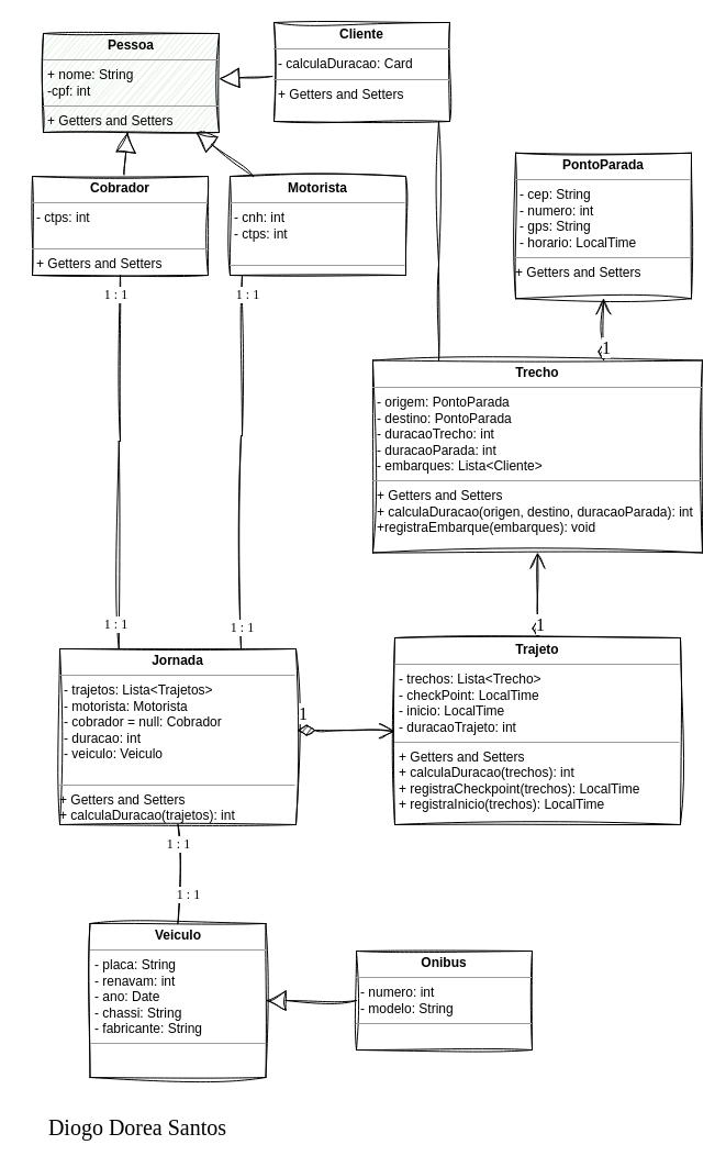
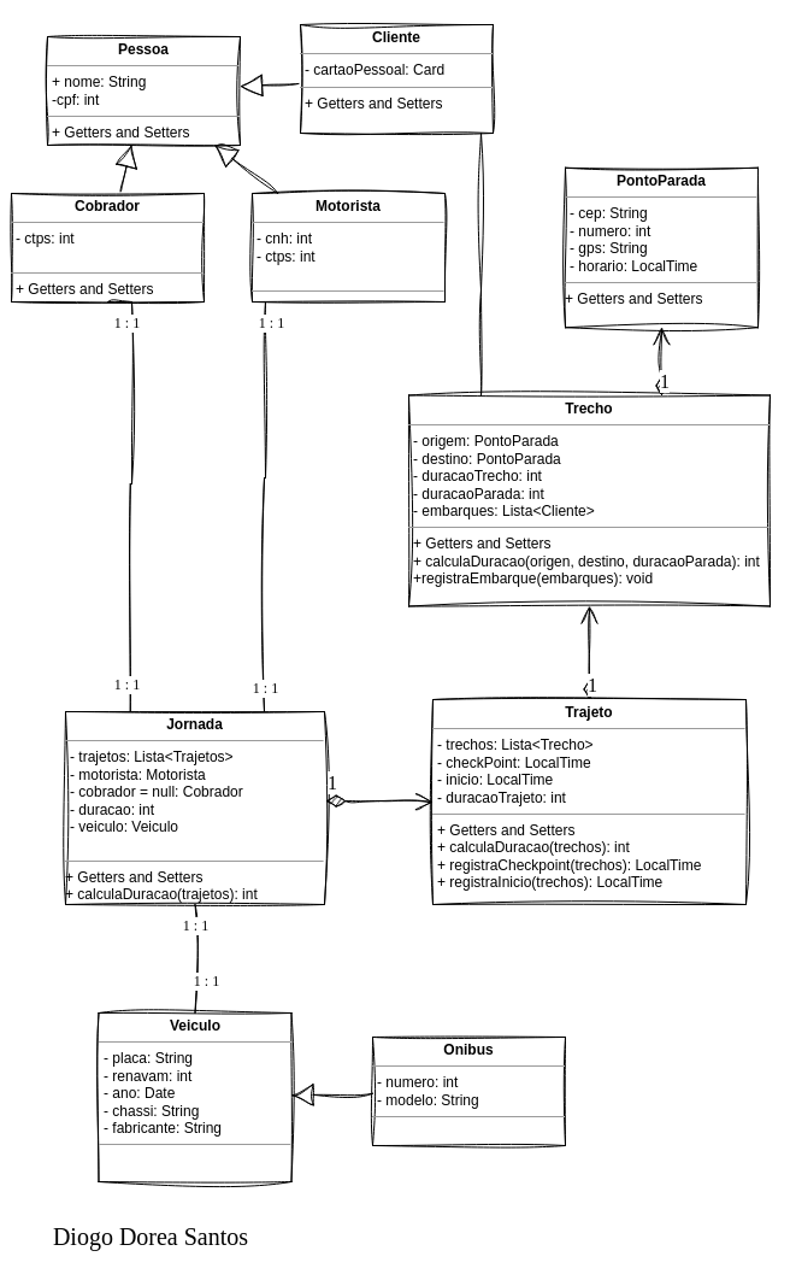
- <mxCell id="6" value="&lt;p style=&quot;margin:0px;margin-top:4px;text-align:center;&quot;&gt;&lt;b&gt;Cliente&lt;/b&gt;&lt;/p&gt;&lt;hr size=&quot;1&quot;&gt;&lt;p style=&quot;margin:0px;margin-left:4px;&quot;&gt;- calculaDuracao: Card&lt;/p&gt;&lt;hr size=&quot;1&quot;&gt;&lt;p style=&quot;margin:0px;margin-left:4px;&quot;&gt;+ Getters and Setters&lt;/p&gt;" style="verticalAlign=top;align=left;overflow=fill;fontSize=12;fontFamily=Helvetica;html=1;whiteSpace=wrap;sketch=1;hachureGap=4;jiggle=2;curveFitting=1;fontSource=https%3A%2F%2Ffonts.googleapis.com%2Fcss%3Ffamily%3DArchitects%2BDaughter;" vertex="1" parent="1"><mxGeometry x="249" y="20" width="160" height="90" as="geometry" /></mxCell>
+ <mxCell id="6" value="&lt;p style=&quot;margin:0px;margin-top:4px;text-align:center;&quot;&gt;&lt;b&gt;Cliente&lt;/b&gt;&lt;/p&gt;&lt;hr size=&quot;1&quot;&gt;&lt;p style=&quot;margin:0px;margin-left:4px;&quot;&gt;- cartaoPessoal: Card&lt;/p&gt;&lt;hr size=&quot;1&quot;&gt;&lt;p style=&quot;margin:0px;margin-left:4px;&quot;&gt;+ Getters and Setters&lt;/p&gt;" style="verticalAlign=top;align=left;overflow=fill;fontSize=12;fontFamily=Helvetica;html=1;whiteSpace=wrap;sketch=1;hachureGap=4;jiggle=2;curveFitting=1;fontSource=https%3A%2F%2Ffonts.googleapis.com%2Fcss%3Ffamily%3DArchitects%2BDaughter;" vertex="1" parent="1"><mxGeometry x="249" y="20" width="160" height="90" as="geometry" /></mxCell>
- <mxCell id="5" value="&lt;p style=&quot;margin:0px;margin-top:4px;text-align:center;&quot;&gt;&lt;b&gt;Pessoa&lt;/b&gt;&lt;/p&gt;&lt;hr size=&quot;1&quot;&gt;&lt;p style=&quot;margin:0px;margin-left:4px;&quot;&gt;+ nome: String&lt;/p&gt;&lt;p style=&quot;margin:0px;margin-left:4px;&quot;&gt;-cpf: int&lt;/p&gt;&lt;hr size=&quot;1&quot;&gt;&lt;p style=&quot;margin:0px;margin-left:4px;&quot;&gt;+ Getters and Setters&lt;br&gt;&lt;/p&gt;" style="verticalAlign=top;align=left;overflow=fill;fontSize=12;fontFamily=Helvetica;html=1;whiteSpace=wrap;sketch=1;hachureGap=4;jiggle=2;curveFitting=1;fontSource=https%3A%2F%2Ffonts.googleapis.com%2Fcss%3Ffamily%3DArchitects%2BDaughter;fillColor=#d5e8d4;" vertex="1" parent="1"><mxGeometry x="39" y="30" width="160" height="90" as="geometry" /></mxCell>
+ <mxCell id="5" value="&lt;p style=&quot;margin:0px;margin-top:4px;text-align:center;&quot;&gt;&lt;b&gt;Pessoa&lt;/b&gt;&lt;/p&gt;&lt;hr size=&quot;1&quot;&gt;&lt;p style=&quot;margin:0px;margin-left:4px;&quot;&gt;+ nome: String&lt;/p&gt;&lt;p style=&quot;margin:0px;margin-left:4px;&quot;&gt;-cpf: int&lt;/p&gt;&lt;hr size=&quot;1&quot;&gt;&lt;p style=&quot;margin:0px;margin-left:4px;&quot;&gt;+ Getters and Setters&lt;br&gt;&lt;/p&gt;" style="verticalAlign=top;align=left;overflow=fill;fontSize=12;fontFamily=Helvetica;html=1;whiteSpace=wrap;sketch=1;hachureGap=4;jiggle=2;curveFitting=1;fontSource=https%3A%2F%2Ffonts.googleapis.com%2Fcss%3Ffamily%3DArchitects%2BDaughter;" vertex="1" parent="1"><mxGeometry x="39" y="30" width="160" height="90" as="geometry" /></mxCell>
- <mxCell id="8" value="&lt;p style=&quot;margin:0px;margin-top:4px;text-align:center;&quot;&gt;&lt;b&gt;Cobrador&lt;/b&gt;&lt;/p&gt;&lt;hr size=&quot;1&quot;&gt;&lt;p style=&quot;margin:0px;margin-left:4px;&quot;&gt;- ctps: int&lt;/p&gt;&lt;p style=&quot;margin:0px;margin-left:4px;&quot;&gt;&lt;br&gt;&lt;/p&gt;&lt;hr size=&quot;1&quot;&gt;&lt;p style=&quot;margin:0px;margin-left:4px;&quot;&gt;+ Getters and Setters&lt;br&gt;&lt;/p&gt;" style="verticalAlign=top;align=left;overflow=fill;fontSize=12;fontFamily=Helvetica;html=1;whiteSpace=wrap;sketch=1;hachureGap=4;jiggle=2;curveFitting=1;fontSource=https%3A%2F%2Ffonts.googleapis.com%2Fcss%3Ffamily%3DArchitects%2BDaughter;" vertex="1" parent="1"><mxGeometry x="29" y="160" width="160" height="90" as="geometry" /></mxCell>
+ <mxCell id="8" value="&lt;p style=&quot;margin:0px;margin-top:4px;text-align:center;&quot;&gt;&lt;b&gt;Cobrador&lt;/b&gt;&lt;/p&gt;&lt;hr size=&quot;1&quot;&gt;&lt;p style=&quot;margin:0px;margin-left:4px;&quot;&gt;- ctps: int&lt;/p&gt;&lt;p style=&quot;margin:0px;margin-left:4px;&quot;&gt;&lt;br&gt;&lt;/p&gt;&lt;hr size=&quot;1&quot;&gt;&lt;p style=&quot;margin:0px;margin-left:4px;&quot;&gt;+ Getters and Setters&lt;br&gt;&lt;/p&gt;" style="verticalAlign=top;align=left;overflow=fill;fontSize=12;fontFamily=Helvetica;html=1;whiteSpace=wrap;sketch=1;hachureGap=4;jiggle=2;curveFitting=1;fontSource=https%3A%2F%2Ffonts.googleapis.com%2Fcss%3Ffamily%3DArchitects%2BDaughter;" vertex="1" parent="1"><mxGeometry x="9" y="160" width="160" height="90" as="geometry" /></mxCell>
- <mxCell id="10" value="&lt;p style=&quot;margin:0px;margin-top:4px;text-align:center;&quot;&gt;&lt;b&gt;Onibus&lt;/b&gt;&lt;/p&gt;&lt;hr size=&quot;1&quot;&gt;&lt;p style=&quot;margin:0px;margin-left:4px;&quot;&gt;- numero: int&lt;/p&gt;&lt;p style=&quot;margin:0px;margin-left:4px;&quot;&gt;- modelo: String&lt;/p&gt;&lt;hr size=&quot;1&quot;&gt;&lt;p style=&quot;margin:0px;margin-left:4px;&quot;&gt;&lt;br&gt;&lt;/p&gt;" style="verticalAlign=top;align=left;overflow=fill;fontSize=12;fontFamily=Helvetica;html=1;whiteSpace=wrap;sketch=1;hachureGap=4;jiggle=2;curveFitting=1;fontSource=https%3A%2F%2Ffonts.googleapis.com%2Fcss%3Ffamily%3DArchitects%2BDaughter;" vertex="1" parent="1"><mxGeometry x="324" y="865" width="160" height="90" as="geometry" /></mxCell>
+ <mxCell id="10" value="&lt;p style=&quot;margin:0px;margin-top:4px;text-align:center;&quot;&gt;&lt;b&gt;Onibus&lt;/b&gt;&lt;/p&gt;&lt;hr size=&quot;1&quot;&gt;&lt;p style=&quot;margin:0px;margin-left:4px;&quot;&gt;- numero: int&lt;/p&gt;&lt;p style=&quot;margin:0px;margin-left:4px;&quot;&gt;- modelo: String&lt;/p&gt;&lt;hr size=&quot;1&quot;&gt;&lt;p style=&quot;margin:0px;margin-left:4px;&quot;&gt;&lt;br&gt;&lt;/p&gt;" style="verticalAlign=top;align=left;overflow=fill;fontSize=12;fontFamily=Helvetica;html=1;whiteSpace=wrap;sketch=1;hachureGap=4;jiggle=2;curveFitting=1;fontSource=https%3A%2F%2Ffonts.googleapis.com%2Fcss%3Ffamily%3DArchitects%2BDaughter;" vertex="1" parent="1"><mxGeometry x="309" y="860" width="160" height="90" as="geometry" /></mxCell>
